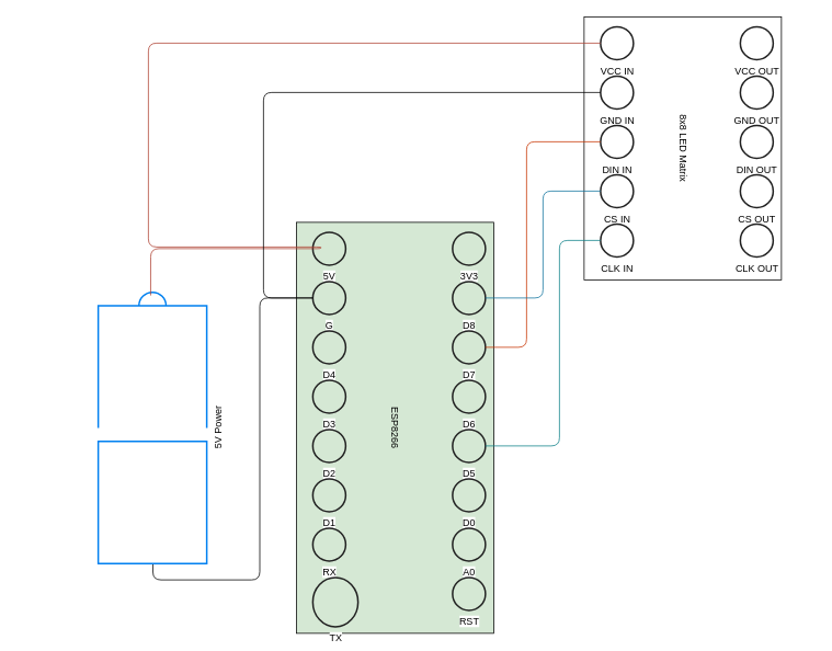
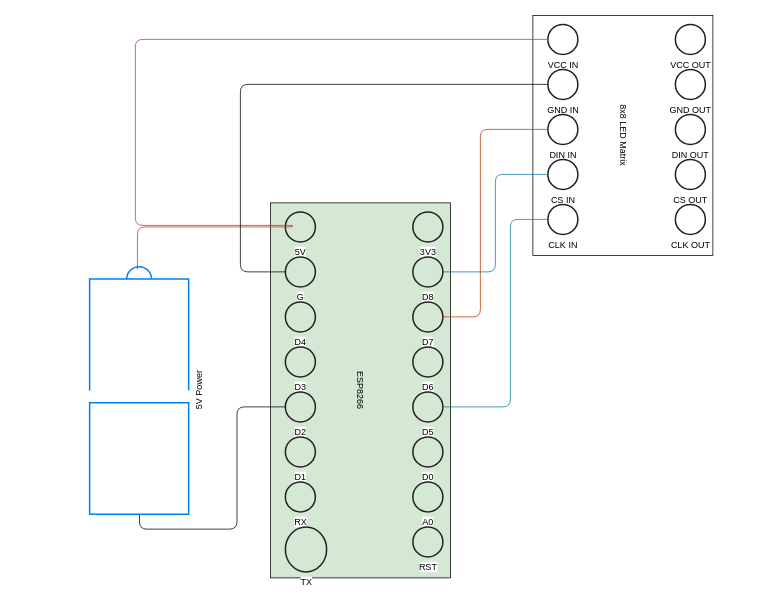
- <mxCell id="20" style="edgeStyle=orthogonalEdgeStyle;rounded=1;orthogonalLoop=1;jettySize=auto;html=1;exitX=-0.003;exitY=0.504;exitDx=0;exitDy=0;exitPerimeter=0;endArrow=none;endFill=0;curved=0;fillColor=#b1ddf0;strokeColor=#000000;" edge="1" parent="1" source="21" target="13"><mxGeometry relative="1" as="geometry" /></mxCell>
+ <mxCell id="20" style="edgeStyle=orthogonalEdgeStyle;rounded=1;orthogonalLoop=1;jettySize=auto;html=1;exitX=-0.003;exitY=0.504;exitDx=0;exitDy=0;exitPerimeter=0;endArrow=none;endFill=0;curved=0;fillColor=#b1ddf0;strokeColor=#000000;" edge="1" parent="1" source="21" target="16"><mxGeometry relative="1" as="geometry" /></mxCell>
